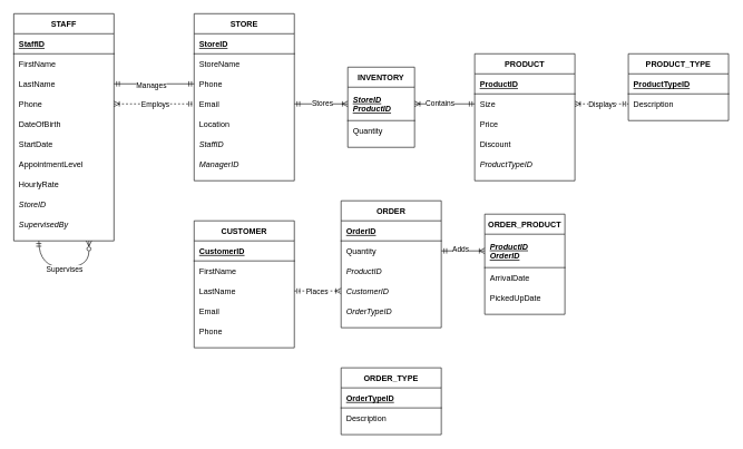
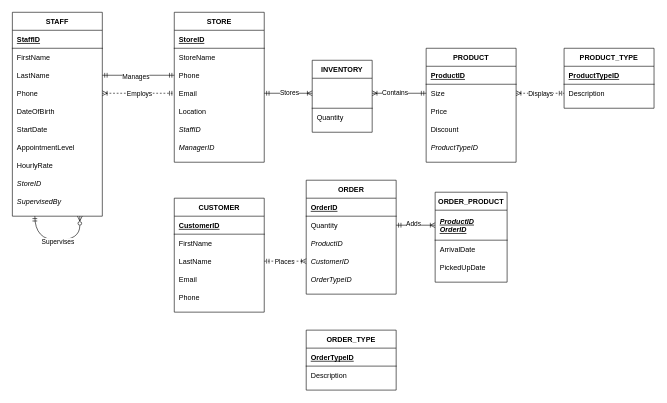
- <mxCell id="85" value="StoreID&#10;ProductID" style="shape=partialRectangle;overflow=hidden;connectable=0;fillColor=none;top=0;left=0;bottom=0;right=0;align=left;spacingLeft=6;fontStyle=7;" parent="84" vertex="1"><mxGeometry width="100" height="50" as="geometry"><mxRectangle width="100" height="50" as="alternateBounds" /></mxGeometry></mxCell>
